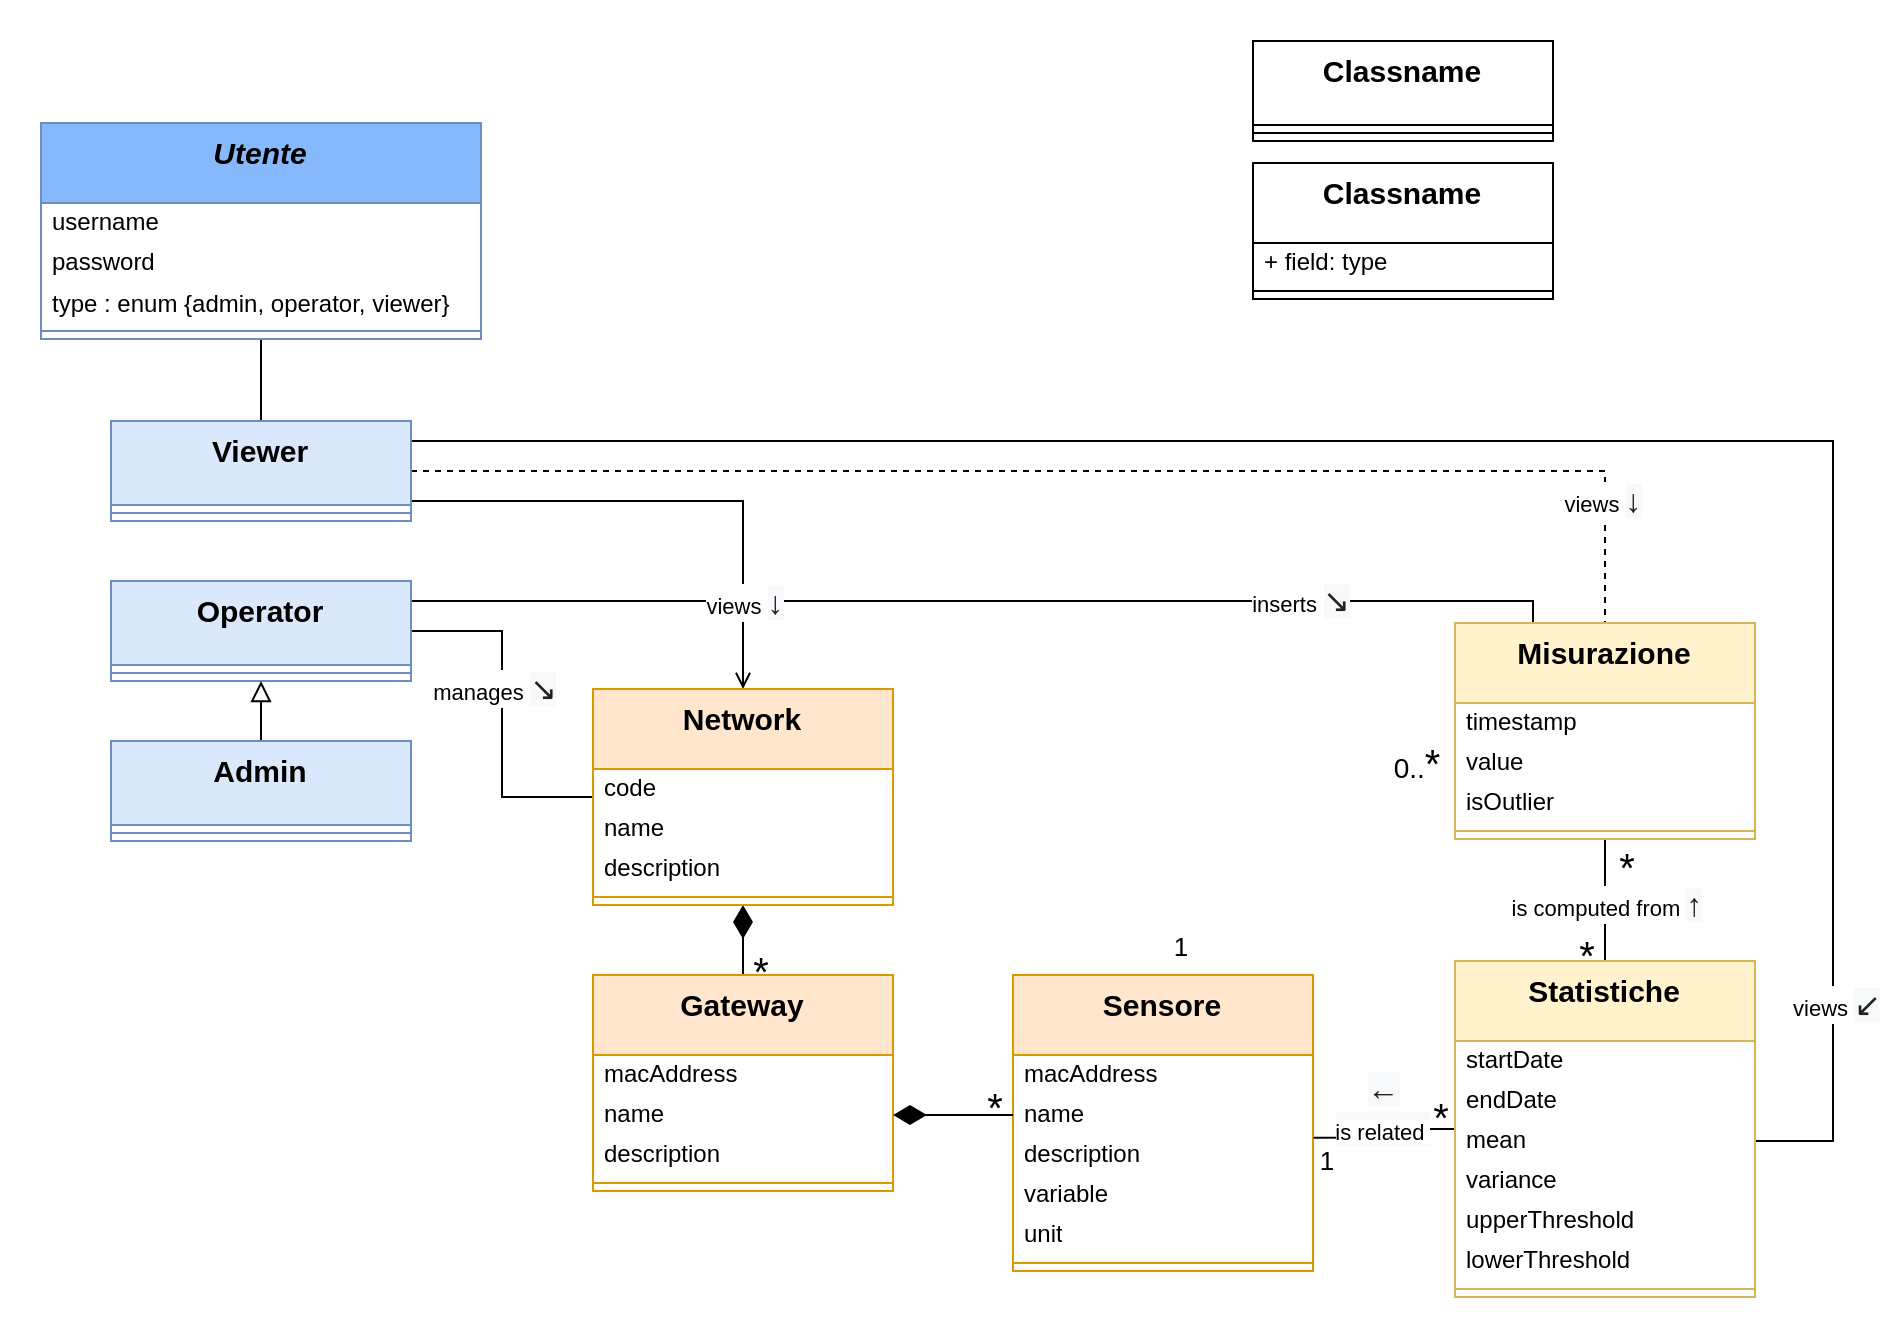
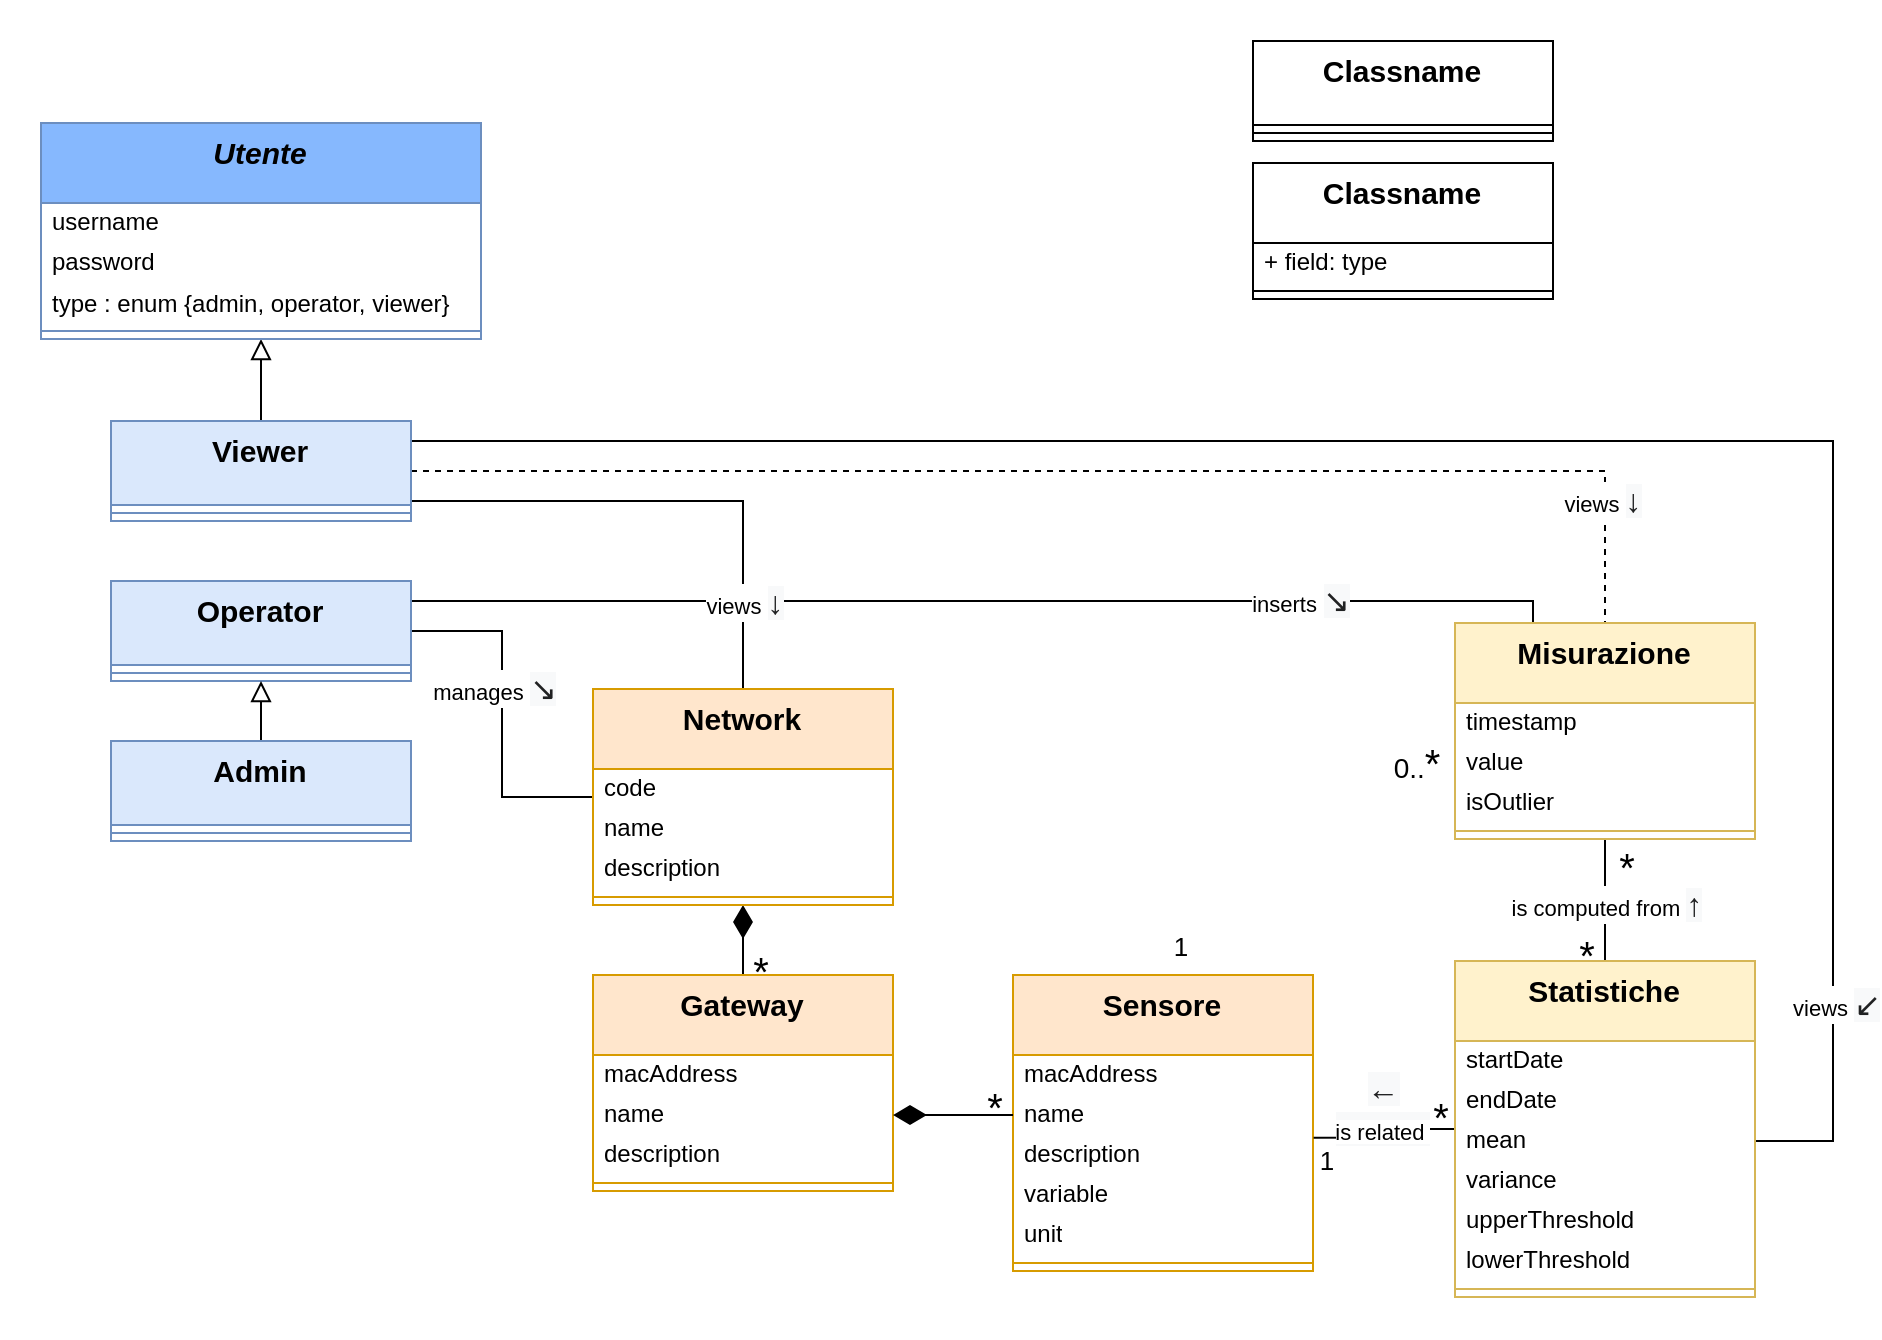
- <mxCell id="10" style="edgeStyle=orthogonalEdgeStyle;rounded=0;orthogonalLoop=1;jettySize=auto;html=1;entryX=0.5;entryY=1;entryDx=0;entryDy=0;endArrow=none;endFill=0;endSize=8;" edge="1" parent="1" source="13" target="25"><mxGeometry relative="1" as="geometry"><mxPoint x="426" y="195" as="targetPoint" /><Array as="points"><mxPoint x="130" y="180" /><mxPoint x="130" y="180" /></Array></mxGeometry></mxCell>
+ <mxCell id="10" style="edgeStyle=orthogonalEdgeStyle;rounded=0;orthogonalLoop=1;jettySize=auto;html=1;entryX=0.5;entryY=1;entryDx=0;entryDy=0;endArrow=block;endFill=0;endSize=8;" edge="1" parent="1" source="13" target="25"><mxGeometry relative="1" as="geometry"><mxPoint x="426" y="195" as="targetPoint" /><Array as="points"><mxPoint x="130" y="180" /><mxPoint x="130" y="180" /></Array></mxGeometry></mxCell>
- <mxCell id="11" style="edgeStyle=orthogonalEdgeStyle;rounded=0;orthogonalLoop=1;jettySize=auto;html=1;entryX=0.5;entryY=0;entryDx=0;entryDy=0;endArrow=open;startFill=0;" edge="1" parent="1" source="13" target="31"><mxGeometry relative="1" as="geometry"><Array as="points"><mxPoint x="371" y="250" /></Array></mxGeometry></mxCell>
+ <mxCell id="11" style="edgeStyle=orthogonalEdgeStyle;rounded=0;orthogonalLoop=1;jettySize=auto;html=1;entryX=0.5;entryY=0;entryDx=0;entryDy=0;endArrow=none;startFill=0;" edge="1" parent="1" source="13" target="31"><mxGeometry relative="1" as="geometry"><Array as="points"><mxPoint x="371" y="250" /></Array></mxGeometry></mxCell>
